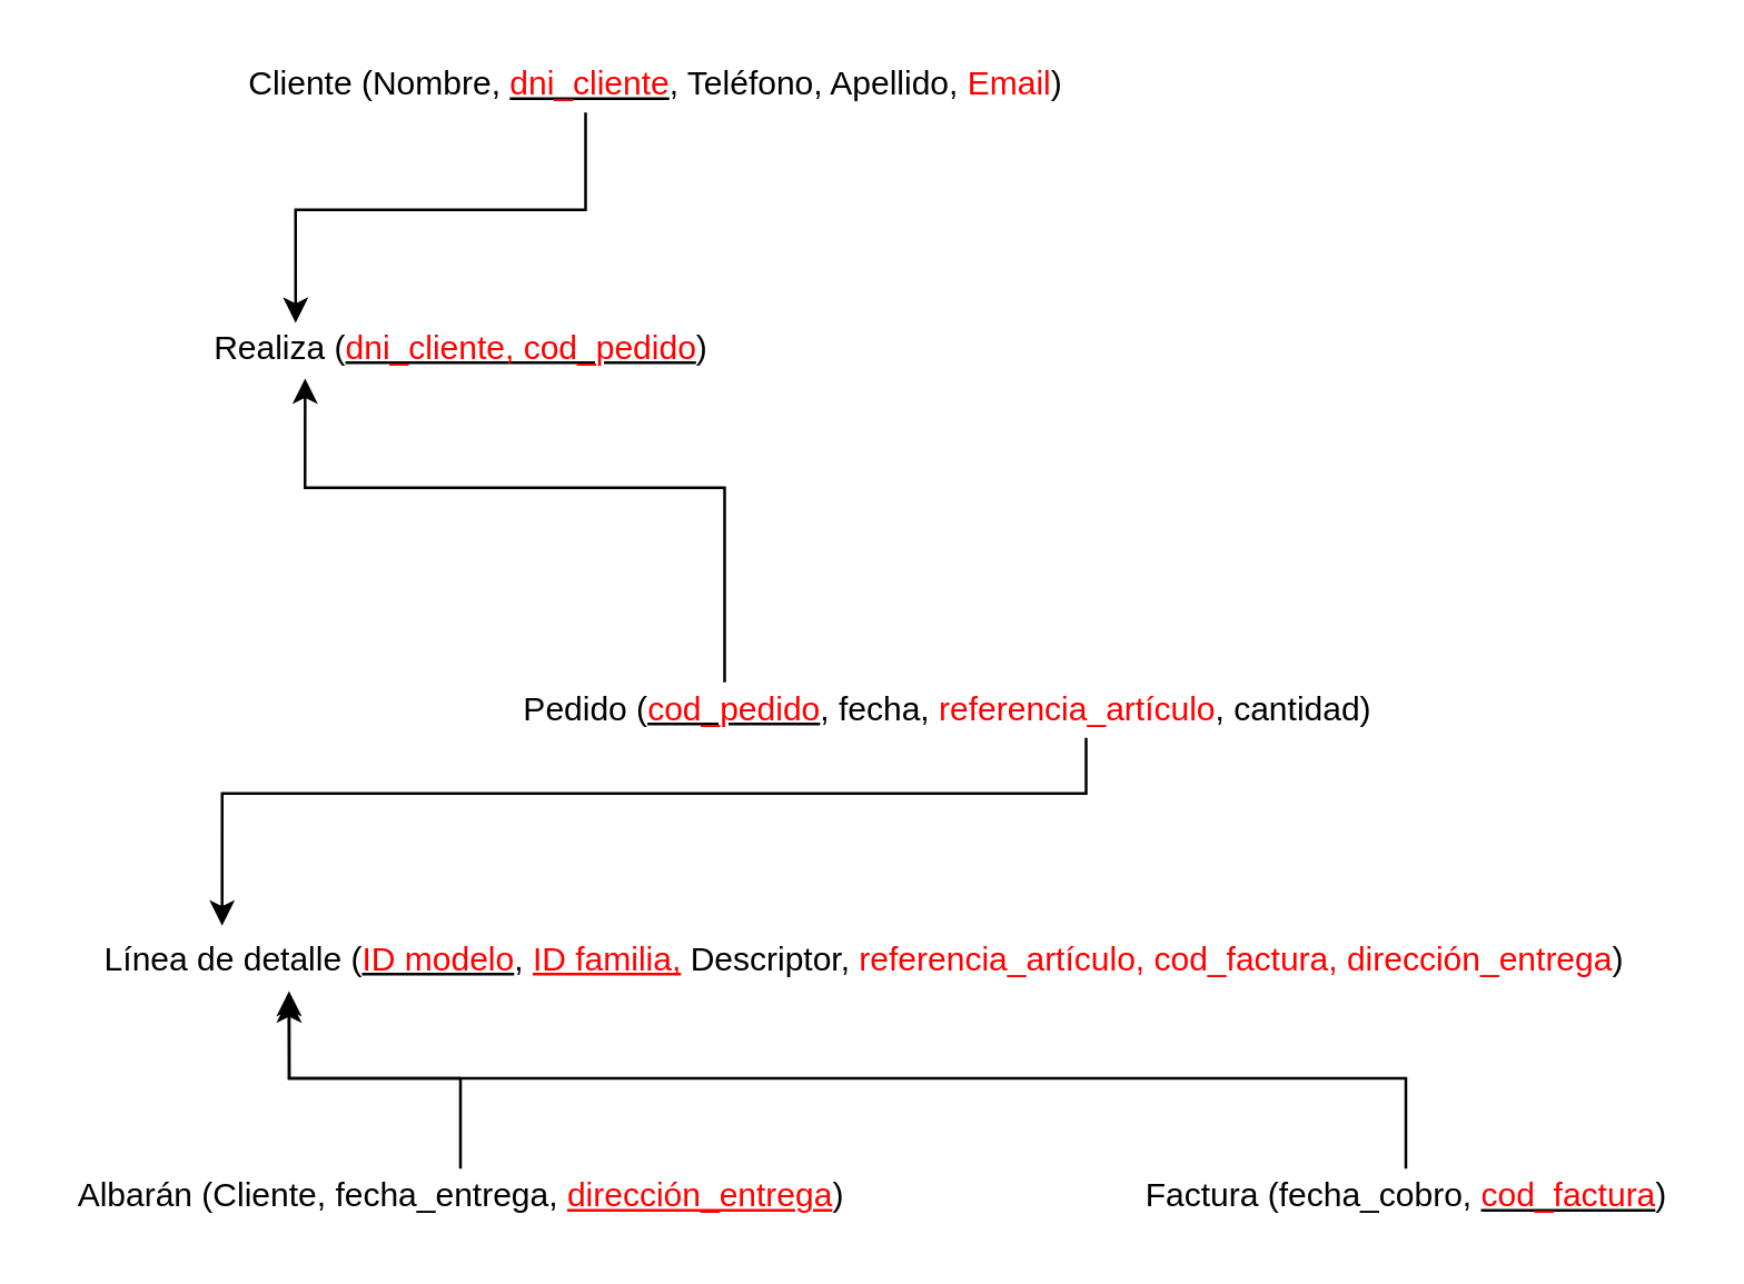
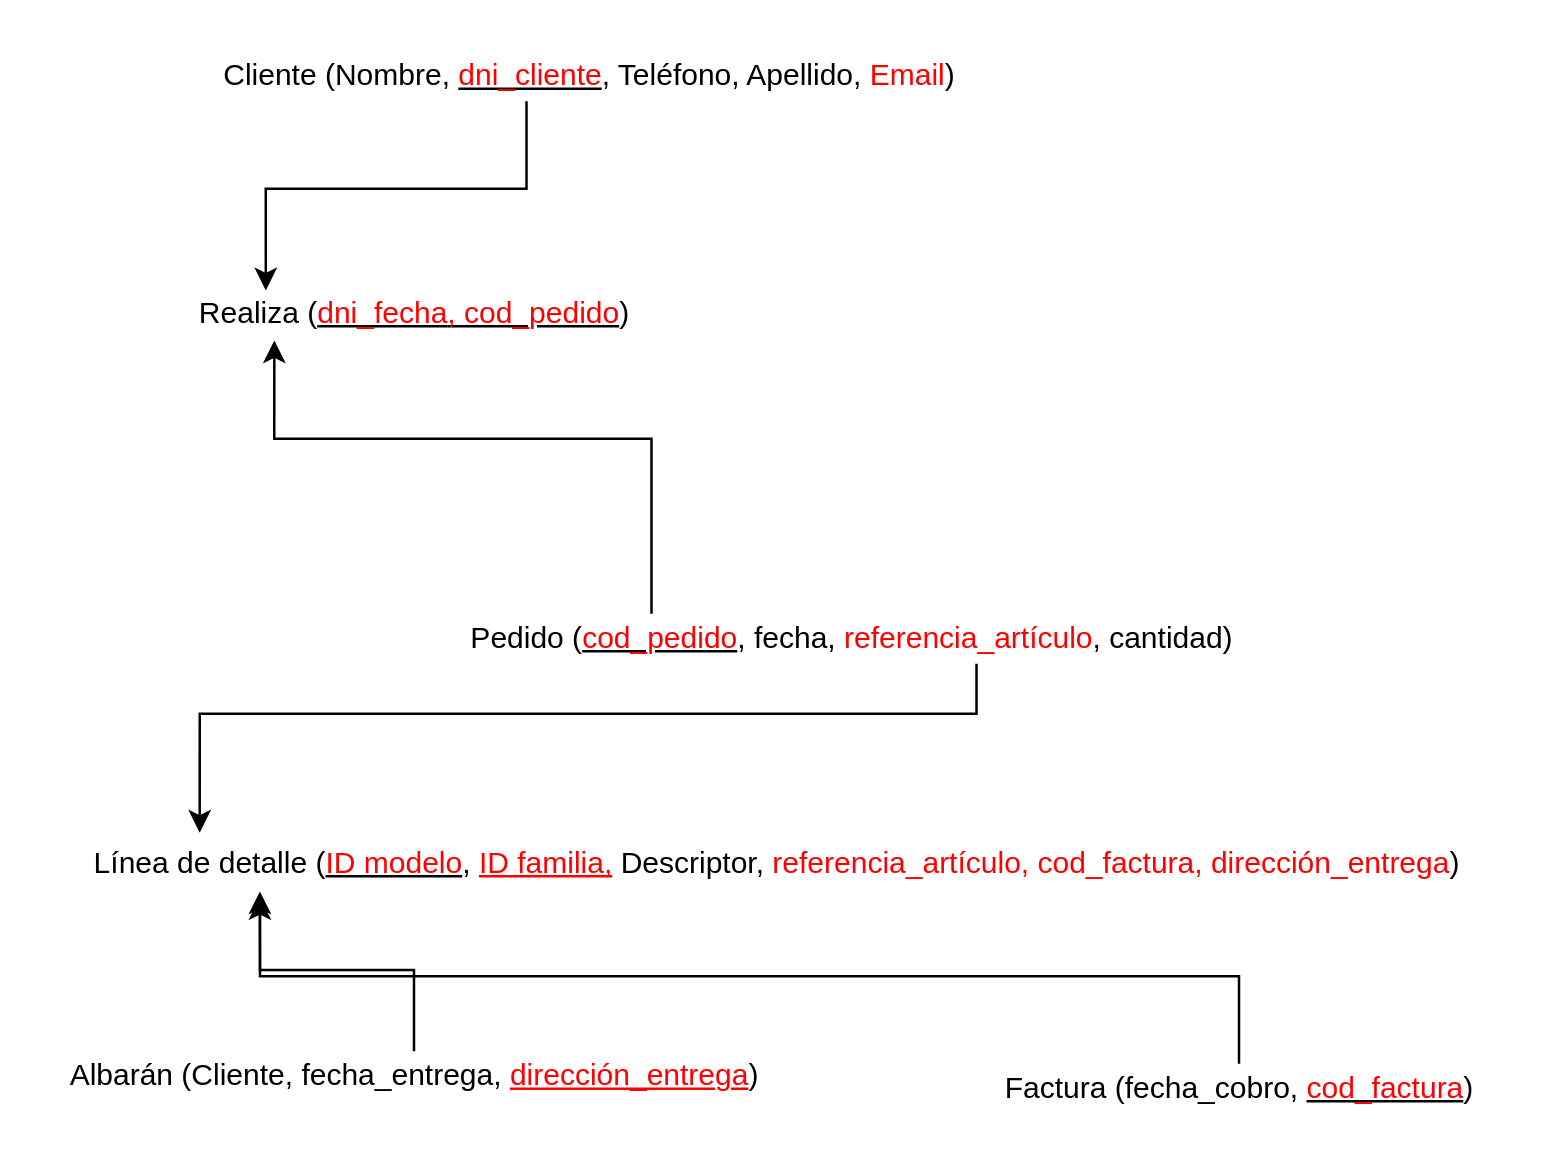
- <mxCell id="3" value="Realiza (&lt;u&gt;&lt;font color=&quot;#ff0000&quot;&gt;dni_cliente&lt;/font&gt;&lt;/u&gt;&lt;u&gt;&lt;font color=&quot;#ff0000&quot;&gt;, cod_pedido&lt;/font&gt;&lt;/u&gt;)" style="text;html=1;align=center;verticalAlign=middle;resizable=0;points=[];autosize=1;strokeColor=none;fillColor=none;" parent="1" vertex="1"><mxGeometry x="70" y="115" width="190" height="20" as="geometry" /></mxCell>
+ <mxCell id="3" value="Realiza (&lt;u&gt;&lt;font color=&quot;#ff0000&quot;&gt;dni_fecha&lt;/font&gt;&lt;/u&gt;&lt;u&gt;&lt;font color=&quot;#ff0000&quot;&gt;, cod_pedido&lt;/font&gt;&lt;/u&gt;)" style="text;html=1;align=center;verticalAlign=middle;resizable=0;points=[];autosize=1;strokeColor=none;fillColor=none;" parent="1" vertex="1"><mxGeometry x="70" y="115" width="190" height="20" as="geometry" /></mxCell>
- <mxCell id="10" value="Factura (fecha_cobro, &lt;u&gt;&lt;font color=&quot;#ff0000&quot;&gt;cod_factura&lt;/font&gt;&lt;/u&gt;)" style="text;html=1;align=center;verticalAlign=middle;resizable=0;points=[];autosize=1;strokeColor=none;fillColor=none;" parent="1" vertex="1"><mxGeometry x="405" y="420" width="200" height="20" as="geometry" /></mxCell>
+ <mxCell id="10" value="Factura (fecha_cobro, &lt;u&gt;&lt;font color=&quot;#ff0000&quot;&gt;cod_factura&lt;/font&gt;&lt;/u&gt;)" style="text;html=1;align=center;verticalAlign=middle;resizable=0;points=[];autosize=1;strokeColor=none;fillColor=none;" parent="1" vertex="1"><mxGeometry x="395" y="425" width="200" height="20" as="geometry" /></mxCell>
